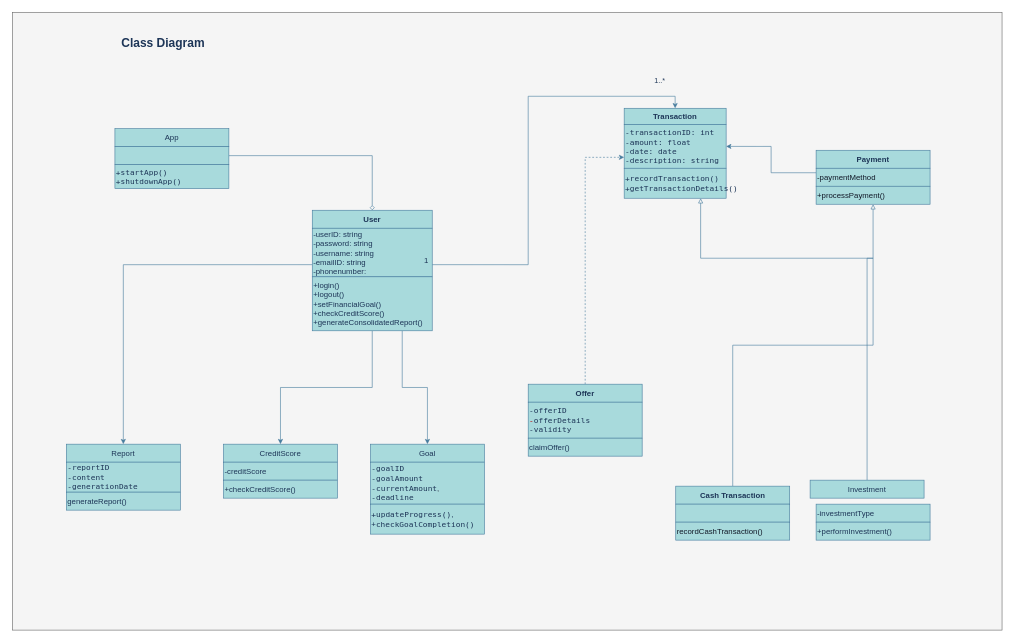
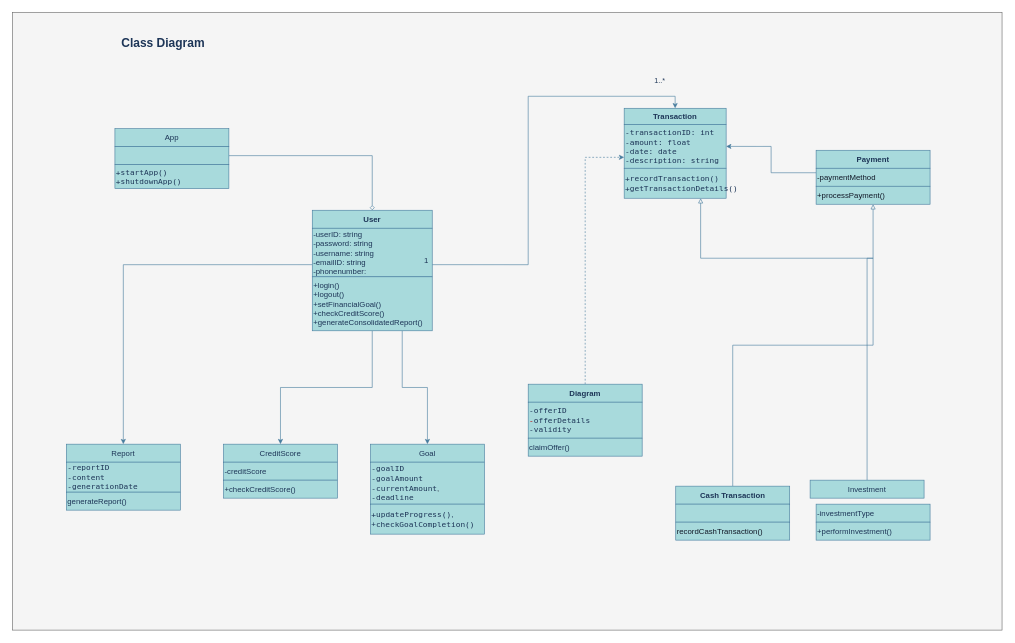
- <mxCell id="38" value="Offer" style="rounded=0;html=1;fontStyle=1;fontSize=13;fontFamily=Helvetica;labelBackgroundColor=none;fillColor=#A8DADC;strokeColor=#457B9D;fontColor=#1D3557;labelBorderColor=none;whiteSpace=wrap;" vertex="1" parent="1"><mxGeometry x="880" y="640" width="190" height="30" as="geometry" /></mxCell>
+ <mxCell id="38" value="Diagram" style="rounded=0;html=1;fontStyle=1;fontSize=13;fontFamily=Helvetica;labelBackgroundColor=none;fillColor=#A8DADC;strokeColor=#457B9D;fontColor=#1D3557;labelBorderColor=none;whiteSpace=wrap;" vertex="1" parent="1"><mxGeometry x="880" y="640" width="190" height="30" as="geometry" /></mxCell>
